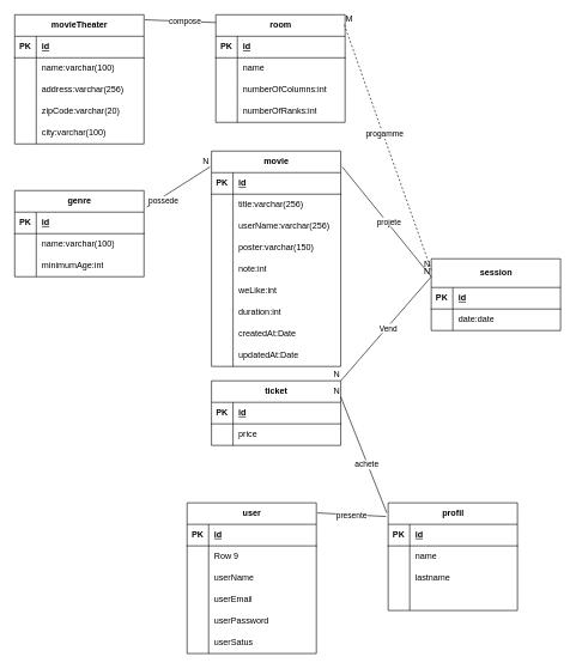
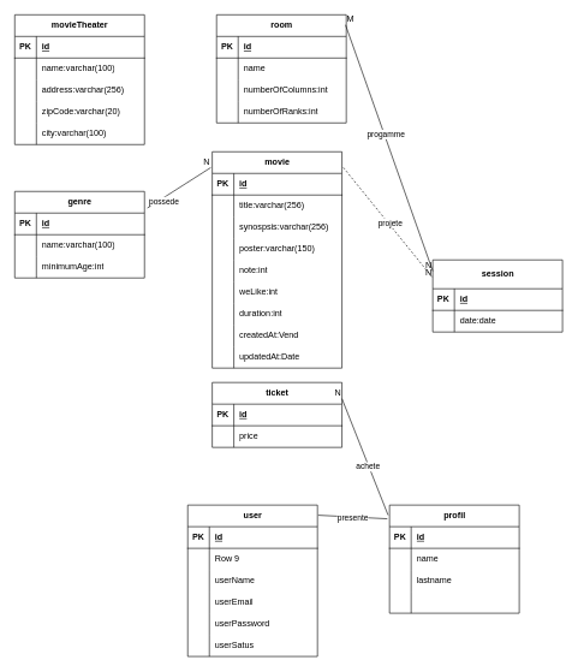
- <mxCell id="31" value="" style="endArrow=none;html=1;rounded=0;exitX=1.006;exitY=0.039;exitDx=0;exitDy=0;exitPerimeter=0;entryX=0;entryY=0.073;entryDx=0;entryDy=0;entryPerimeter=0;" edge="1" parent="1" source="2" target="18"><mxGeometry relative="1" as="geometry"><mxPoint x="240" y="90" as="sourcePoint" /><mxPoint x="400" y="90" as="targetPoint" /></mxGeometry></mxCell>
- <mxCell id="32" value="compose" style="edgeLabel;html=1;align=center;verticalAlign=middle;resizable=0;points=[];" vertex="1" connectable="0" parent="31"><mxGeometry x="0.11" relative="1" as="geometry"><mxPoint as="offset" /></mxGeometry></mxCell>
- <mxCell id="40" value="" style="endArrow=none;html=1;rounded=0;exitX=0.994;exitY=0.093;exitDx=0;exitDy=0;exitPerimeter=0;entryX=0;entryY=0.155;entryDx=0;entryDy=0;entryPerimeter=0;dashed=1;" edge="1" parent="1" source="18" target="33"><mxGeometry relative="1" as="geometry"><mxPoint x="300" y="330" as="sourcePoint" /><mxPoint x="460" y="330" as="targetPoint" /></mxGeometry></mxCell>
+ <mxCell id="40" value="" style="endArrow=none;html=1;rounded=0;exitX=0.994;exitY=0.093;exitDx=0;exitDy=0;exitPerimeter=0;entryX=0;entryY=0.155;entryDx=0;entryDy=0;entryPerimeter=0;" edge="1" parent="1" source="18" target="33"><mxGeometry relative="1" as="geometry"><mxPoint x="300" y="330" as="sourcePoint" /><mxPoint x="460" y="330" as="targetPoint" /></mxGeometry></mxCell>
- <mxCell id="86" value="" style="endArrow=none;html=1;rounded=0;entryX=0;entryY=0.25;entryDx=0;entryDy=0;exitX=1.011;exitY=0.073;exitDx=0;exitDy=0;exitPerimeter=0;" edge="1" parent="1" source="54" target="33"><mxGeometry relative="1" as="geometry"><mxPoint x="340" y="300" as="sourcePoint" /><mxPoint x="500" y="300" as="targetPoint" /></mxGeometry></mxCell>
+ <mxCell id="86" value="" style="endArrow=none;html=1;rounded=0;entryX=0;entryY=0.25;entryDx=0;entryDy=0;exitX=1.011;exitY=0.073;exitDx=0;exitDy=0;exitPerimeter=0;dashed=1;" edge="1" parent="1" source="54" target="33"><mxGeometry relative="1" as="geometry"><mxPoint x="340" y="300" as="sourcePoint" /><mxPoint x="500" y="300" as="targetPoint" /></mxGeometry></mxCell>
- <mxCell id="63" value="userName:varchar(256)" style="shape=partialRectangle;connectable=0;fillColor=none;top=0;left=0;bottom=0;right=0;align=left;spacingLeft=6;overflow=hidden;whiteSpace=wrap;html=1;" vertex="1" parent="61"><mxGeometry x="30" width="150" height="30" as="geometry"><mxRectangle width="150" height="30" as="alternateBounds" /></mxGeometry></mxCell>
+ <mxCell id="63" value="synospsis:varchar(256)" style="shape=partialRectangle;connectable=0;fillColor=none;top=0;left=0;bottom=0;right=0;align=left;spacingLeft=6;overflow=hidden;whiteSpace=wrap;html=1;" vertex="1" parent="61"><mxGeometry x="30" width="150" height="30" as="geometry"><mxRectangle width="150" height="30" as="alternateBounds" /></mxGeometry></mxCell>
- <mxCell id="96" value="" style="endArrow=none;html=1;rounded=0;entryX=1;entryY=0;entryDx=0;entryDy=0;exitX=0;exitY=0.25;exitDx=0;exitDy=0;" edge="1" parent="1" source="33" target="89"><mxGeometry relative="1" as="geometry"><mxPoint x="480" y="390" as="sourcePoint" /><mxPoint x="640" y="390" as="targetPoint" /></mxGeometry></mxCell>
- <mxCell id="97" value="N" style="resizable=0;html=1;whiteSpace=wrap;align=right;verticalAlign=bottom;" connectable="0" vertex="1" parent="96"><mxGeometry x="1" relative="1" as="geometry" /></mxCell>
- <mxCell id="98" value="Vend" style="edgeLabel;html=1;align=center;verticalAlign=middle;resizable=0;points=[];" vertex="1" connectable="0" parent="96"><mxGeometry x="-0.018" y="1" relative="1" as="geometry"><mxPoint as="offset" /></mxGeometry></mxCell>
- <mxCell id="78" value="createdAt:Date" style="shape=partialRectangle;connectable=0;fillColor=none;top=0;left=0;bottom=0;right=0;align=left;spacingLeft=6;overflow=hidden;whiteSpace=wrap;html=1;" vertex="1" parent="76"><mxGeometry x="30" width="150" height="30" as="geometry"><mxRectangle width="150" height="30" as="alternateBounds" /></mxGeometry></mxCell>
+ <mxCell id="78" value="createdAt:Vend" style="shape=partialRectangle;connectable=0;fillColor=none;top=0;left=0;bottom=0;right=0;align=left;spacingLeft=6;overflow=hidden;whiteSpace=wrap;html=1;" vertex="1" parent="76"><mxGeometry x="30" width="150" height="30" as="geometry"><mxRectangle width="150" height="30" as="alternateBounds" /></mxGeometry></mxCell>
